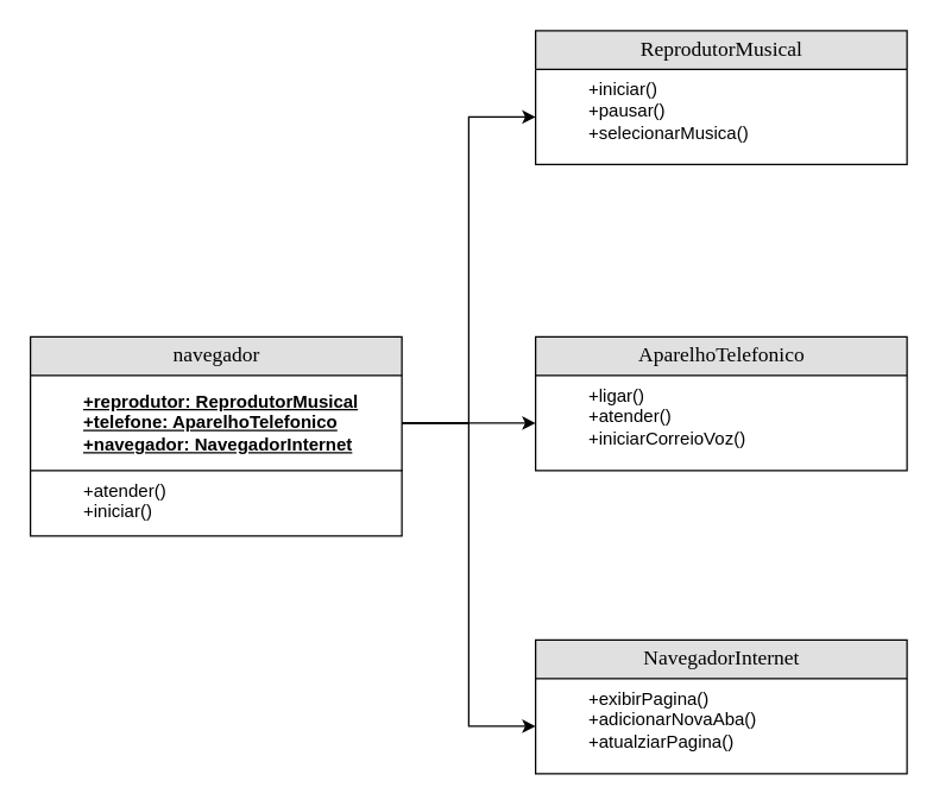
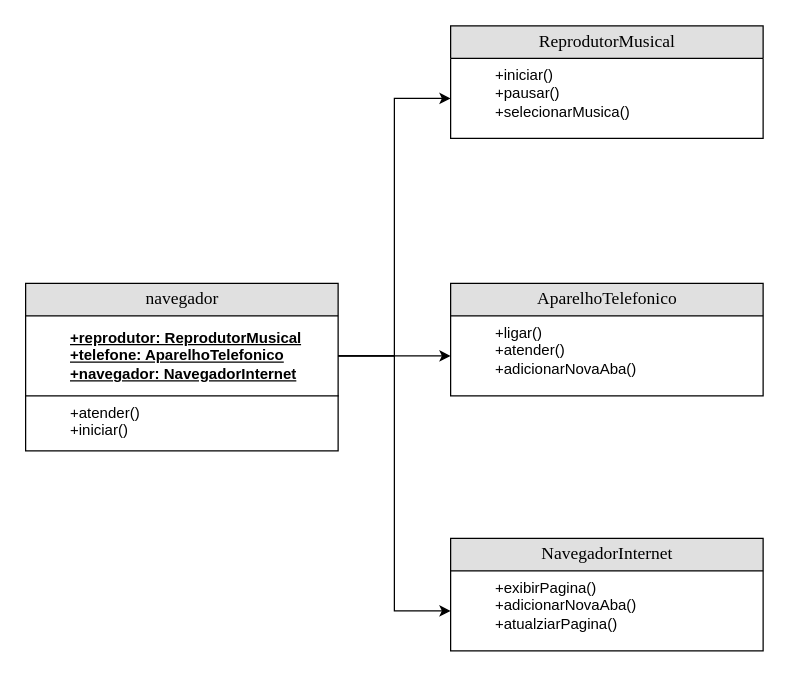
- <mxCell id="8" value="+ligar()&lt;br&gt;+atender()&lt;br&gt;+iniciarCorreioVoz()" style="shape=partialRectangle;top=0;left=0;right=0;bottom=0;html=1;align=left;verticalAlign=top;fillColor=none;spacingLeft=34;spacingRight=4;whiteSpace=wrap;overflow=hidden;rotatable=0;points=[[0,0.5],[1,0.5]];portConstraint=eastwest;dropTarget=0;" vertex="1" parent="7"><mxGeometry y="26" width="250" height="64" as="geometry" /></mxCell>
+ <mxCell id="8" value="+ligar()&lt;br&gt;+atender()&lt;br&gt;+adicionarNovaAba()" style="shape=partialRectangle;top=0;left=0;right=0;bottom=0;html=1;align=left;verticalAlign=top;fillColor=none;spacingLeft=34;spacingRight=4;whiteSpace=wrap;overflow=hidden;rotatable=0;points=[[0,0.5],[1,0.5]];portConstraint=eastwest;dropTarget=0;" vertex="1" parent="7"><mxGeometry y="26" width="250" height="64" as="geometry" /></mxCell>
